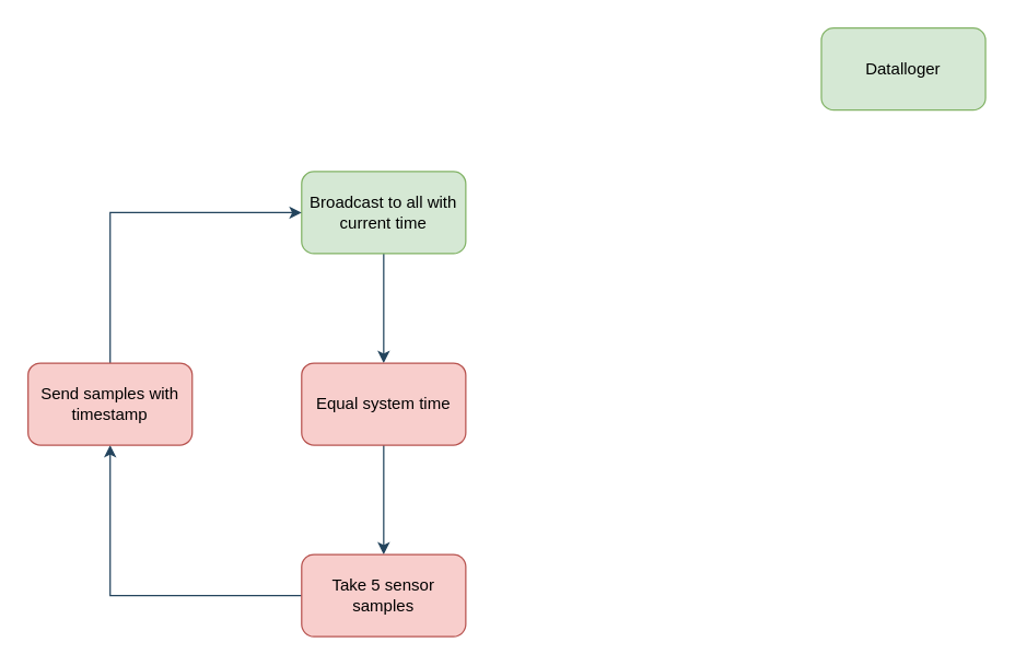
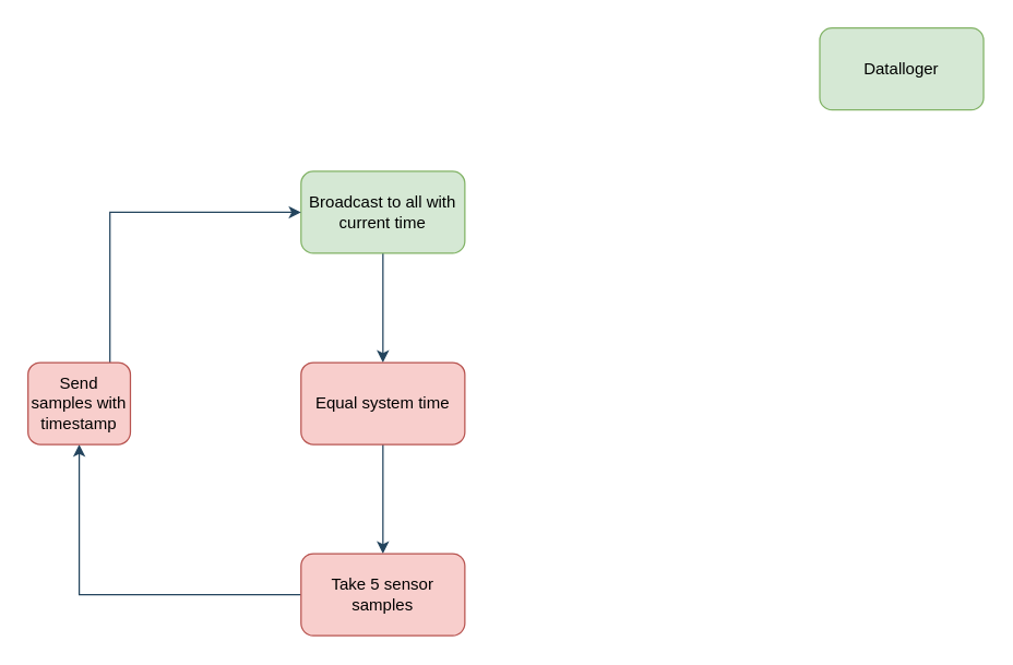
- <mxCell id="10" value="Send samples with timestamp" style="whiteSpace=wrap;html=1;fillColor=#f8cecc;strokeColor=#b85450;rounded=1;" vertex="1" parent="1"><mxGeometry x="20" y="265" width="120" height="60" as="geometry" /></mxCell>
+ <mxCell id="10" value="Send samples with timestamp" style="whiteSpace=wrap;html=1;fillColor=#f8cecc;strokeColor=#b85450;rounded=1;" vertex="1" parent="1"><mxGeometry x="20" y="265" width="75" height="60" as="geometry" /></mxCell>
